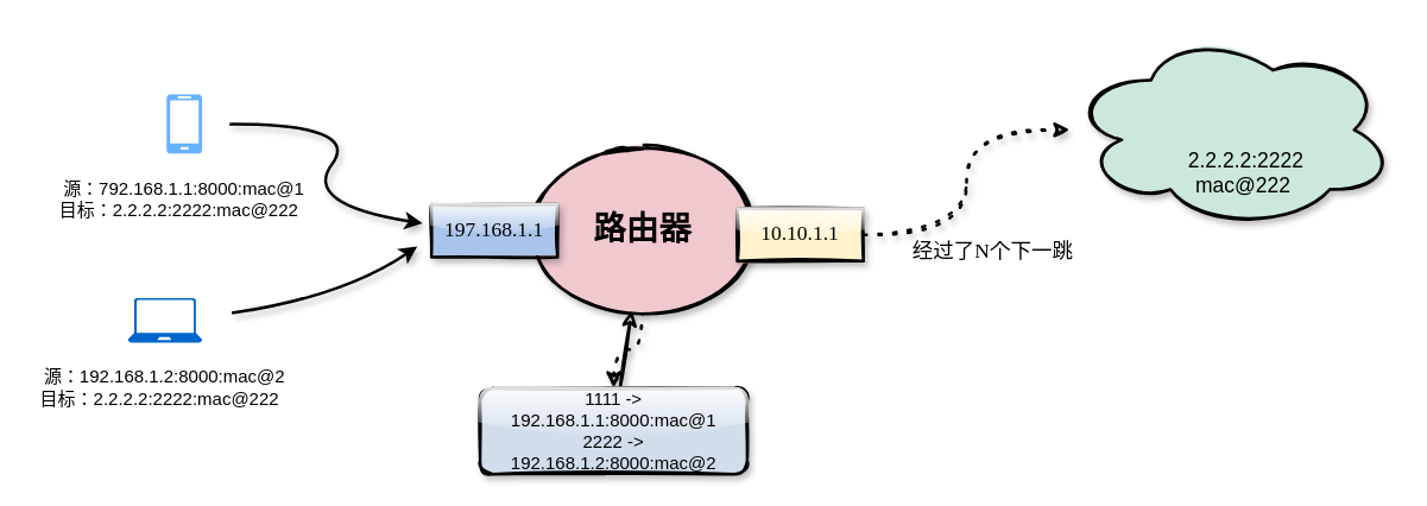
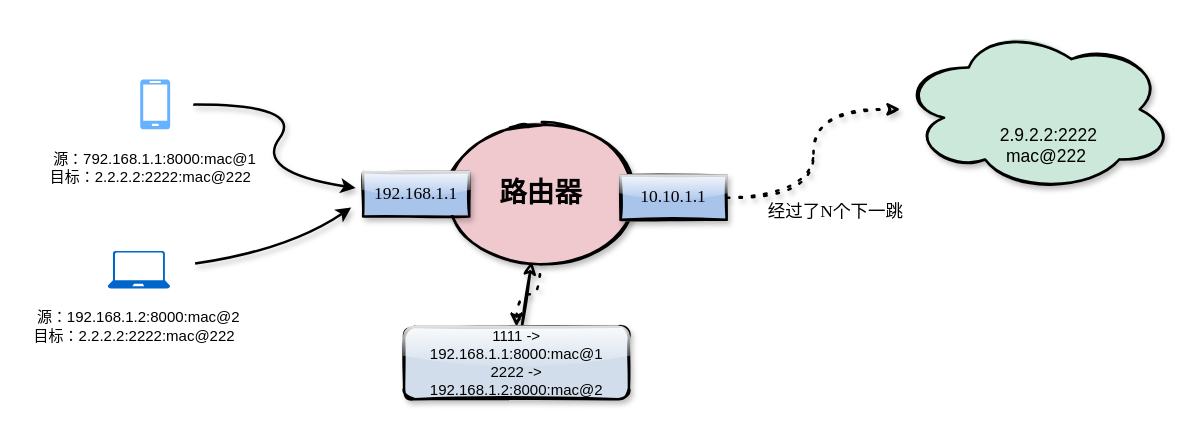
- <mxCell id="16" value="&lt;div style=&quot;font-family: &amp;#34;helvetica&amp;#34;&quot;&gt;2.2.2.2:2222&lt;/div&gt;&lt;div style=&quot;font-family: &amp;#34;helvetica&amp;#34;&quot;&gt;mac@222&amp;nbsp;&lt;/div&gt;" style="text;html=1;strokeColor=none;fillColor=none;align=center;verticalAlign=middle;whiteSpace=wrap;rounded=0;shadow=0;glass=0;sketch=0;fontFamily=Tahoma;fontSize=14;" vertex="1" parent="1"><mxGeometry x="819" y="107" width="40" height="17" as="geometry" /></mxCell>
+ <mxCell id="16" value="&lt;div style=&quot;font-family: &amp;#34;helvetica&amp;#34;&quot;&gt;2.9.2.2:2222&lt;/div&gt;&lt;div style=&quot;font-family: &amp;#34;helvetica&amp;#34;&quot;&gt;mac@222&amp;nbsp;&lt;/div&gt;" style="text;html=1;strokeColor=none;fillColor=none;align=center;verticalAlign=middle;whiteSpace=wrap;rounded=0;shadow=0;glass=0;sketch=0;fontFamily=Tahoma;fontSize=14;" vertex="1" parent="1"><mxGeometry x="819" y="107" width="40" height="17" as="geometry" /></mxCell>
- <mxCell id="11" value="197.168.1.1" style="rounded=0;whiteSpace=wrap;html=1;shadow=1;glass=1;sketch=1;strokeColor=#000000;strokeWidth=2;fontFamily=Tahoma;fontSize=14;fillStyle=solid;fillColor=#A9C4EB;" vertex="1" parent="1"><mxGeometry x="290" y="137.25" width="85" height="35.5" as="geometry" /></mxCell>
+ <mxCell id="11" value="192.168.1.1" style="rounded=0;whiteSpace=wrap;html=1;shadow=1;glass=1;sketch=1;strokeColor=#000000;strokeWidth=2;fontFamily=Tahoma;fontSize=14;fillStyle=solid;fillColor=#A9C4EB;" vertex="1" parent="1"><mxGeometry x="290" y="137.25" width="85" height="35.5" as="geometry" /></mxCell>
- <mxCell id="13" value="10.10.1.1" style="rounded=0;whiteSpace=wrap;html=1;shadow=1;glass=1;sketch=1;strokeColor=#000000;strokeWidth=2;fontFamily=Tahoma;fontSize=14;fillStyle=solid;fillColor=#fff2cc;" vertex="1" parent="1"><mxGeometry x="496" y="140" width="85" height="35.5" as="geometry" /></mxCell>
+ <mxCell id="13" value="10.10.1.1" style="rounded=0;whiteSpace=wrap;html=1;shadow=1;glass=1;sketch=1;strokeColor=#000000;strokeWidth=2;fontFamily=Tahoma;fontSize=14;fillStyle=solid;fillColor=#A9C4EB;" vertex="1" parent="1"><mxGeometry x="496" y="140" width="85" height="35.5" as="geometry" /></mxCell>
